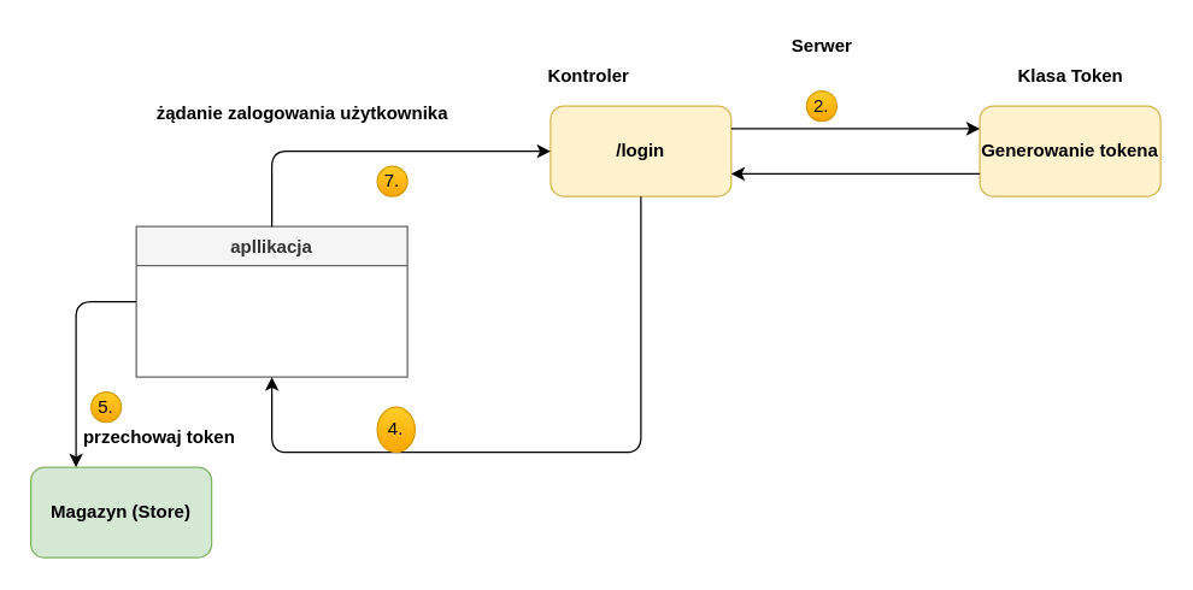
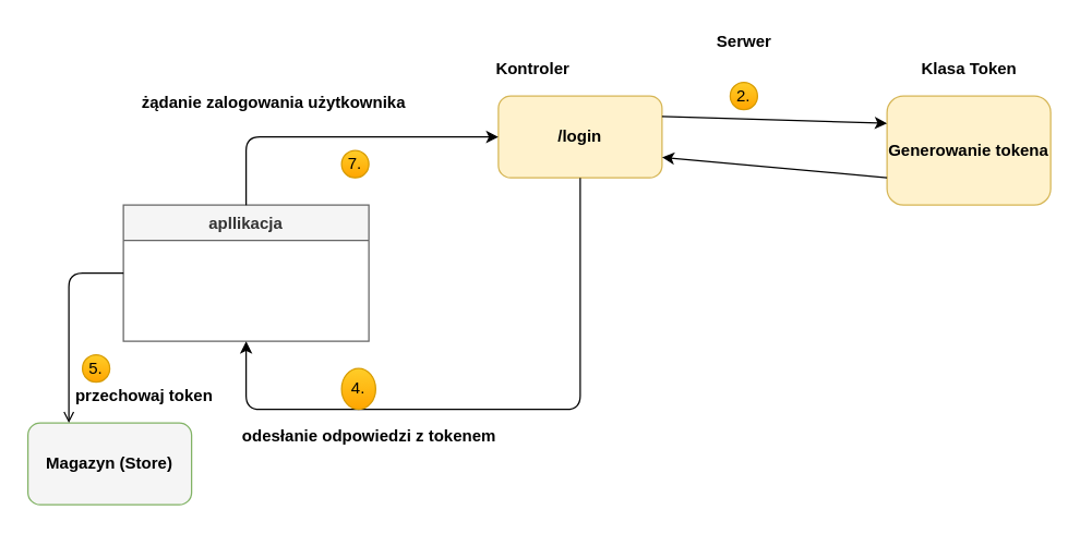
- <mxCell id="10" value="&lt;b&gt;Generowanie tokena&lt;/b&gt;" style="rounded=1;whiteSpace=wrap;html=1;fillColor=#fff2cc;strokeColor=#d6b656;" vertex="1" parent="1"><mxGeometry x="650" y="70" width="120" height="60" as="geometry" /></mxCell>
+ <mxCell id="10" value="&lt;b&gt;Generowanie tokena&lt;/b&gt;" style="rounded=1;whiteSpace=wrap;html=1;fillColor=#fff2cc;strokeColor=#d6b656;" vertex="1" parent="1"><mxGeometry x="650" y="70" width="120" height="80" as="geometry" /></mxCell>
- <mxCell id="19" value="" style="endArrow=classic;html=1;exitX=0;exitY=0.5;exitDx=0;exitDy=0;entryX=0.25;entryY=0;entryDx=0;entryDy=0;edgeStyle=elbowEdgeStyle;" edge="1" parent="1" source="2" target="18"><mxGeometry width="50" height="50" relative="1" as="geometry"><mxPoint x="400" y="280" as="sourcePoint" /><mxPoint x="450" y="230" as="targetPoint" /><Array as="points"><mxPoint x="50" y="260" /></Array></mxGeometry></mxCell>
+ <mxCell id="19" value="" style="endArrow=open;html=1;exitX=0;exitY=0.5;exitDx=0;exitDy=0;entryX=0.25;entryY=0;entryDx=0;entryDy=0;edgeStyle=elbowEdgeStyle;" edge="1" parent="1" source="2" target="18"><mxGeometry width="50" height="50" relative="1" as="geometry"><mxPoint x="400" y="280" as="sourcePoint" /><mxPoint x="450" y="230" as="targetPoint" /><Array as="points"><mxPoint x="50" y="260" /></Array></mxGeometry></mxCell>
+ <mxCell id="8" value="&lt;b&gt;odesłanie odpowiedzi z tokenem&lt;/b&gt;" style="text;html=1;align=center;verticalAlign=middle;resizable=0;points=[];autosize=1;strokeColor=none;" vertex="1" parent="1"><mxGeometry x="170" y="310" width="200" height="20" as="geometry" /></mxCell>
- <mxCell id="18" value="&lt;b&gt;Magazyn (Store)&lt;/b&gt;" style="rounded=1;whiteSpace=wrap;html=1;fillColor=#d5e8d4;strokeColor=#82b366;" vertex="1" parent="1"><mxGeometry x="20" y="310" width="120" height="60" as="geometry" /></mxCell>
+ <mxCell id="18" value="&lt;b&gt;Magazyn (Store)&lt;/b&gt;" style="rounded=1;whiteSpace=wrap;html=1;fillColor=#f5f5f5;strokeColor=#82b366;" vertex="1" parent="1"><mxGeometry x="20" y="310" width="120" height="60" as="geometry" /></mxCell>
